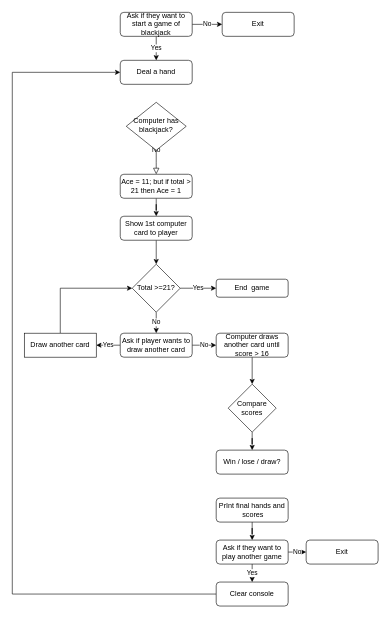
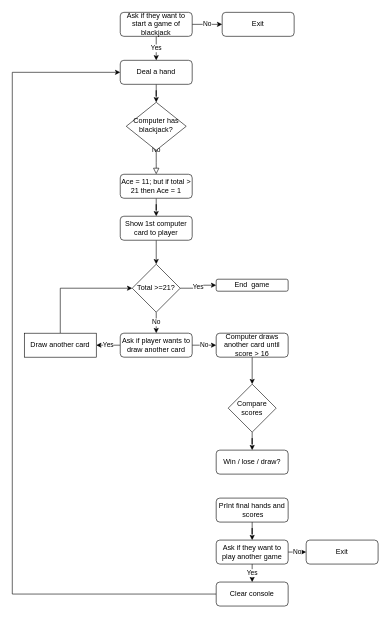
+ <mxCell id="7" value="" style="edgeStyle=orthogonalEdgeStyle;rounded=0;orthogonalLoop=1;jettySize=auto;html=1;" edge="1" parent="1" source="8" target="6"><mxGeometry relative="1" as="geometry" /></mxCell>
- <mxCell id="17" value="End &amp;nbsp;game" style="rounded=1;whiteSpace=wrap;html=1;" vertex="1" parent="1"><mxGeometry x="360" y="465" width="120" height="30" as="geometry" /></mxCell>
+ <mxCell id="17" value="End &amp;nbsp;game" style="rounded=1;whiteSpace=wrap;html=1;" vertex="1" parent="1"><mxGeometry x="360" y="465" width="120" height="20" as="geometry" /></mxCell>
